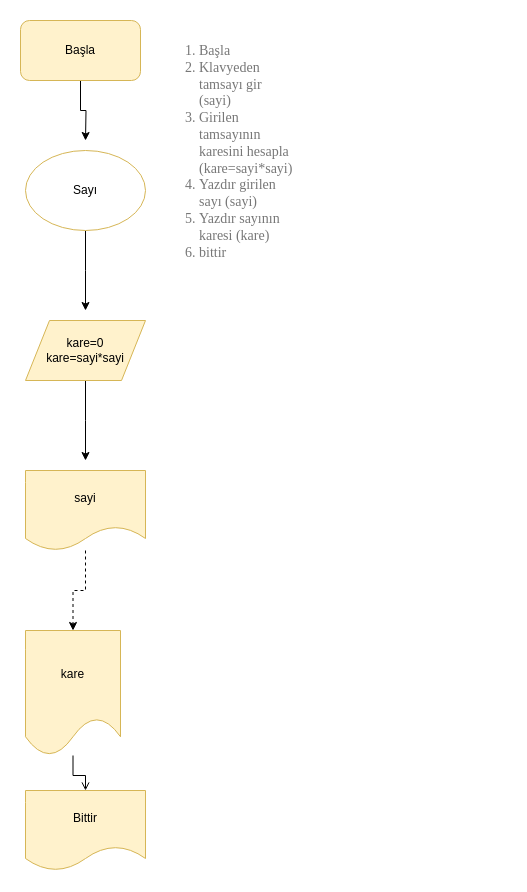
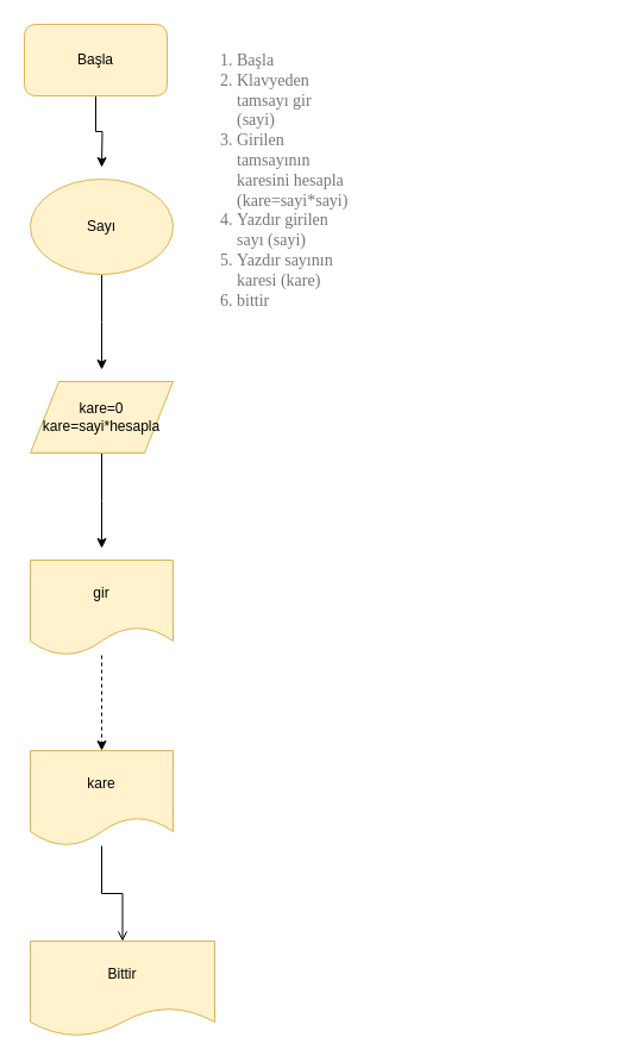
- <mxCell id="5" value="Sayı" style="ellipse;whiteSpace=wrap;html=1;fillColor=#ffffff;strokeColor=#d6b656;" vertex="1" parent="1"><mxGeometry x="25" y="150" width="120" height="80" as="geometry" /></mxCell>
+ <mxCell id="5" value="Sayı" style="ellipse;whiteSpace=wrap;html=1;fillColor=#fff2cc;strokeColor=#d6b656;" vertex="1" parent="1"><mxGeometry x="25" y="150" width="120" height="80" as="geometry" /></mxCell>
- <mxCell id="7" value="kare=0&lt;br&gt;kare=sayi*sayi" style="shape=parallelogram;perimeter=parallelogramPerimeter;whiteSpace=wrap;html=1;fillColor=#fff2cc;strokeColor=#d6b656;" vertex="1" parent="1"><mxGeometry x="25" y="320" width="120" height="60" as="geometry" /></mxCell>
+ <mxCell id="7" value="kare=0&lt;br&gt;kare=sayi*hesapla" style="shape=parallelogram;perimeter=parallelogramPerimeter;whiteSpace=wrap;html=1;fillColor=#fff2cc;strokeColor=#d6b656;" vertex="1" parent="1"><mxGeometry x="25" y="320" width="120" height="60" as="geometry" /></mxCell>
- <mxCell id="9" value="sayi" style="shape=document;whiteSpace=wrap;html=1;boundedLbl=1;fillColor=#fff2cc;strokeColor=#d6b656;" vertex="1" parent="1"><mxGeometry x="25" y="470" width="120" height="80" as="geometry" /></mxCell>
+ <mxCell id="9" value="gir" style="shape=document;whiteSpace=wrap;html=1;boundedLbl=1;fillColor=#fff2cc;strokeColor=#d6b656;" vertex="1" parent="1"><mxGeometry x="25" y="470" width="120" height="80" as="geometry" /></mxCell>
- <mxCell id="11" value="kare" style="shape=document;whiteSpace=wrap;html=1;boundedLbl=1;fillColor=#fff2cc;strokeColor=#d6b656;" vertex="1" parent="1"><mxGeometry x="25" y="630" width="95" height="125" as="geometry" /></mxCell>
+ <mxCell id="11" value="kare" style="shape=document;whiteSpace=wrap;html=1;boundedLbl=1;fillColor=#fff2cc;strokeColor=#d6b656;" vertex="1" parent="1"><mxGeometry x="25" y="630" width="120" height="80" as="geometry" /></mxCell>
- <mxCell id="12" value="Bittir" style="shape=document;whiteSpace=wrap;html=1;boundedLbl=1;fillColor=#fff2cc;strokeColor=#d6b656;" vertex="1" parent="1"><mxGeometry x="25" y="790" width="120" height="80" as="geometry" /></mxCell>
+ <mxCell id="12" value="Bittir" style="shape=document;whiteSpace=wrap;html=1;boundedLbl=1;fillColor=#fff2cc;strokeColor=#d6b656;" vertex="1" parent="1"><mxGeometry x="25" y="790" width="155" height="80" as="geometry" /></mxCell>
